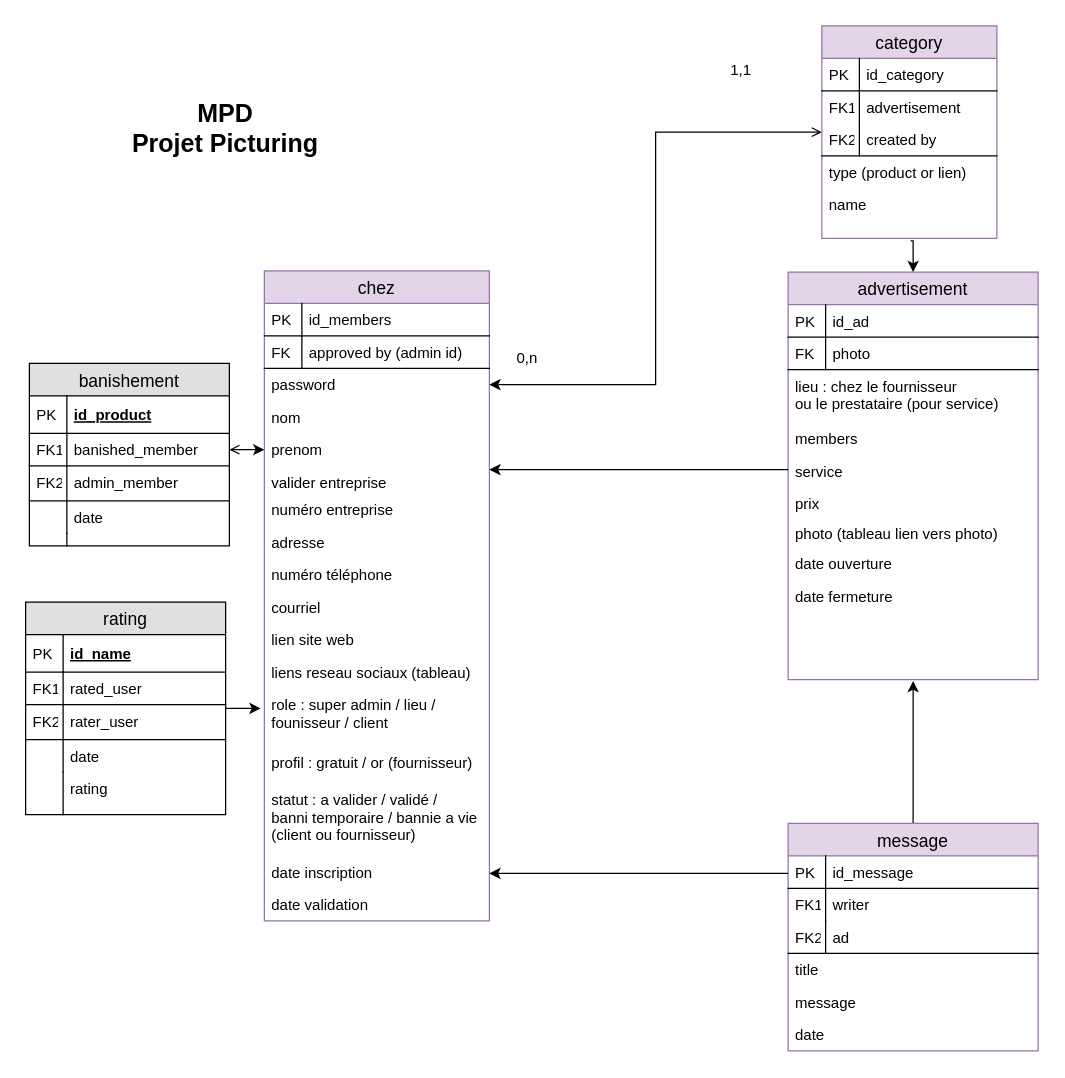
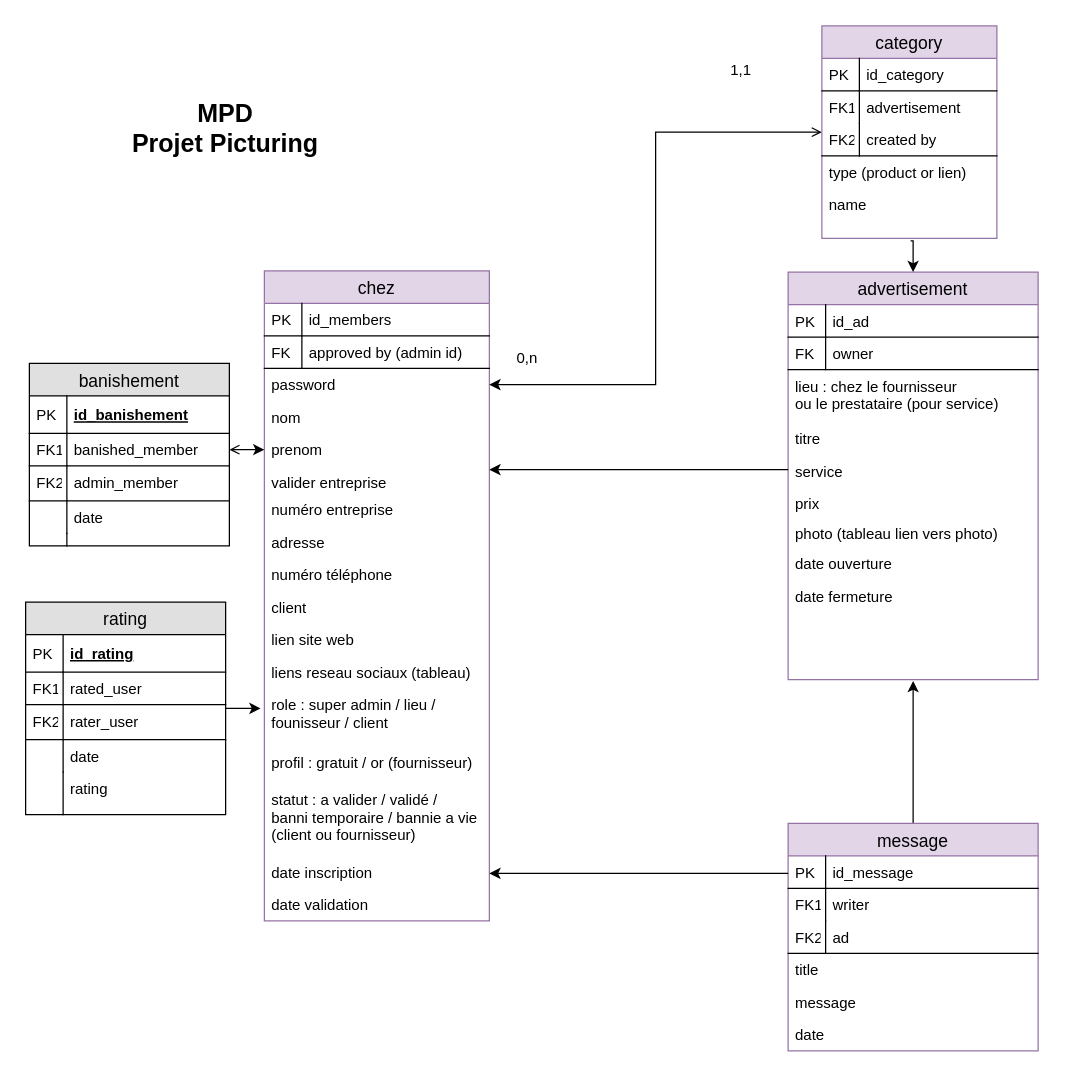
- <mxCell id="25" value="photo" style="shape=partialRectangle;top=0;left=0;right=0;bottom=1;align=left;verticalAlign=top;fillColor=none;spacingLeft=34;spacingRight=4;overflow=hidden;rotatable=0;points=[[0,0.5],[1,0.5]];portConstraint=eastwest;dropTarget=0;fontSize=12;" vertex="1" parent="22"><mxGeometry y="52" width="200" height="26" as="geometry" /></mxCell>
+ <mxCell id="25" value="owner" style="shape=partialRectangle;top=0;left=0;right=0;bottom=1;align=left;verticalAlign=top;fillColor=none;spacingLeft=34;spacingRight=4;overflow=hidden;rotatable=0;points=[[0,0.5],[1,0.5]];portConstraint=eastwest;dropTarget=0;fontSize=12;" vertex="1" parent="22"><mxGeometry y="52" width="200" height="26" as="geometry" /></mxCell>
- <mxCell id="60" value="id_product" style="shape=partialRectangle;top=0;left=0;right=0;bottom=1;align=left;verticalAlign=middle;fillColor=none;spacingLeft=34;spacingRight=4;overflow=hidden;rotatable=0;points=[[0,0.5],[1,0.5]];portConstraint=eastwest;dropTarget=0;fontStyle=5;fontSize=12;" vertex="1" parent="59"><mxGeometry y="26" width="160" height="30" as="geometry" /></mxCell>
+ <mxCell id="60" value="id_banishement" style="shape=partialRectangle;top=0;left=0;right=0;bottom=1;align=left;verticalAlign=middle;fillColor=none;spacingLeft=34;spacingRight=4;overflow=hidden;rotatable=0;points=[[0,0.5],[1,0.5]];portConstraint=eastwest;dropTarget=0;fontStyle=5;fontSize=12;" vertex="1" parent="59"><mxGeometry y="26" width="160" height="30" as="geometry" /></mxCell>
- <mxCell id="28" value="members" style="text;strokeColor=none;fillColor=none;align=left;verticalAlign=top;spacingLeft=4;spacingRight=4;overflow=hidden;rotatable=0;points=[[0,0.5],[1,0.5]];portConstraint=eastwest;" parent="22" vertex="1"><mxGeometry y="120" width="200" height="26" as="geometry" /></mxCell>
+ <mxCell id="28" value="titre" style="text;strokeColor=none;fillColor=none;align=left;verticalAlign=top;spacingLeft=4;spacingRight=4;overflow=hidden;rotatable=0;points=[[0,0.5],[1,0.5]];portConstraint=eastwest;" parent="22" vertex="1"><mxGeometry y="120" width="200" height="26" as="geometry" /></mxCell>
- <mxCell id="14" value="courriel" style="text;strokeColor=none;fillColor=none;align=left;verticalAlign=top;spacingLeft=4;spacingRight=4;overflow=hidden;rotatable=0;points=[[0,0.5],[1,0.5]];portConstraint=eastwest;" parent="2" vertex="1"><mxGeometry y="256" width="180" height="26" as="geometry" /></mxCell>
+ <mxCell id="14" value="client" style="text;strokeColor=none;fillColor=none;align=left;verticalAlign=top;spacingLeft=4;spacingRight=4;overflow=hidden;rotatable=0;points=[[0,0.5],[1,0.5]];portConstraint=eastwest;" parent="2" vertex="1"><mxGeometry y="256" width="180" height="26" as="geometry" /></mxCell>
- <mxCell id="72" value="id_name" style="shape=partialRectangle;top=0;left=0;right=0;bottom=1;align=left;verticalAlign=middle;fillColor=none;spacingLeft=34;spacingRight=4;overflow=hidden;rotatable=0;points=[[0,0.5],[1,0.5]];portConstraint=eastwest;dropTarget=0;fontStyle=5;fontSize=12;" vertex="1" parent="71"><mxGeometry y="26" width="160" height="30" as="geometry" /></mxCell>
+ <mxCell id="72" value="id_rating" style="shape=partialRectangle;top=0;left=0;right=0;bottom=1;align=left;verticalAlign=middle;fillColor=none;spacingLeft=34;spacingRight=4;overflow=hidden;rotatable=0;points=[[0,0.5],[1,0.5]];portConstraint=eastwest;dropTarget=0;fontStyle=5;fontSize=12;" vertex="1" parent="71"><mxGeometry y="26" width="160" height="30" as="geometry" /></mxCell>
